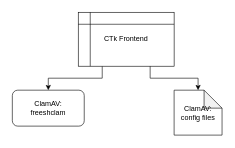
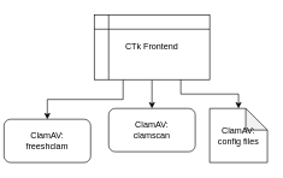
+ <mxCell id="3" style="edgeStyle=orthogonalEdgeStyle;rounded=0;orthogonalLoop=1;jettySize=auto;html=1;exitX=0.5;exitY=1;exitDx=0;exitDy=0;entryX=0.5;entryY=0;entryDx=0;entryDy=0;" edge="1" parent="1" source="4" target="5"><mxGeometry relative="1" as="geometry" /></mxCell>
- <mxCell id="6" value="ClamAV:&lt;br&gt;freeshclam" style="rounded=1;whiteSpace=wrap;html=1;" vertex="1" parent="1"><mxGeometry x="20" y="150" width="120" height="60" as="geometry" /></mxCell>
+ <mxCell id="6" value="ClamAV:&lt;br&gt;freeshclam" style="rounded=1;whiteSpace=wrap;html=1;" vertex="1" parent="1"><mxGeometry x="5" y="165" width="120" height="60" as="geometry" /></mxCell>
+ <mxCell id="5" value="ClamAV:&lt;br&gt;clamscan" style="rounded=1;whiteSpace=wrap;html=1;" vertex="1" parent="1"><mxGeometry x="150" y="150" width="120" height="60" as="geometry" /></mxCell>
